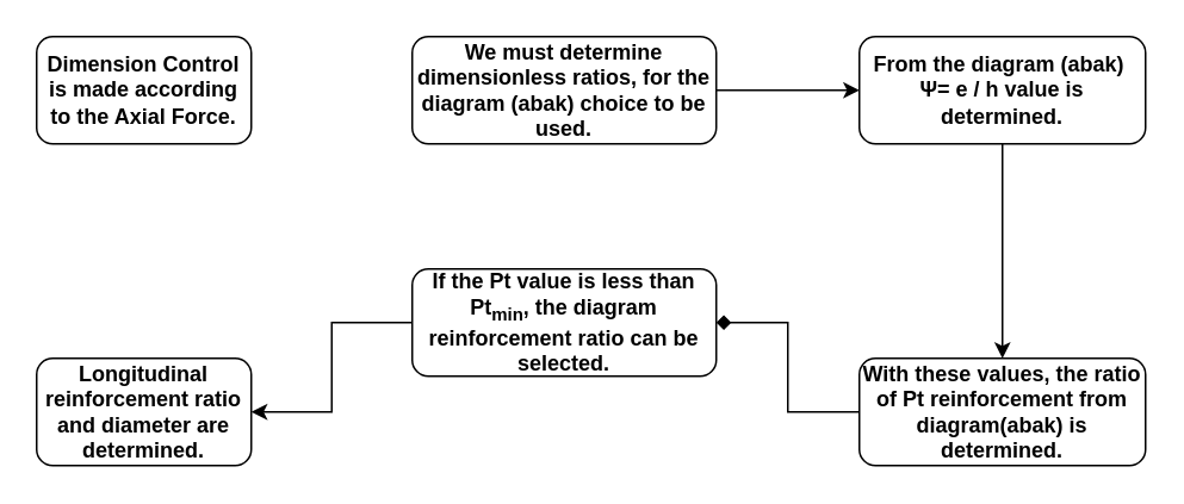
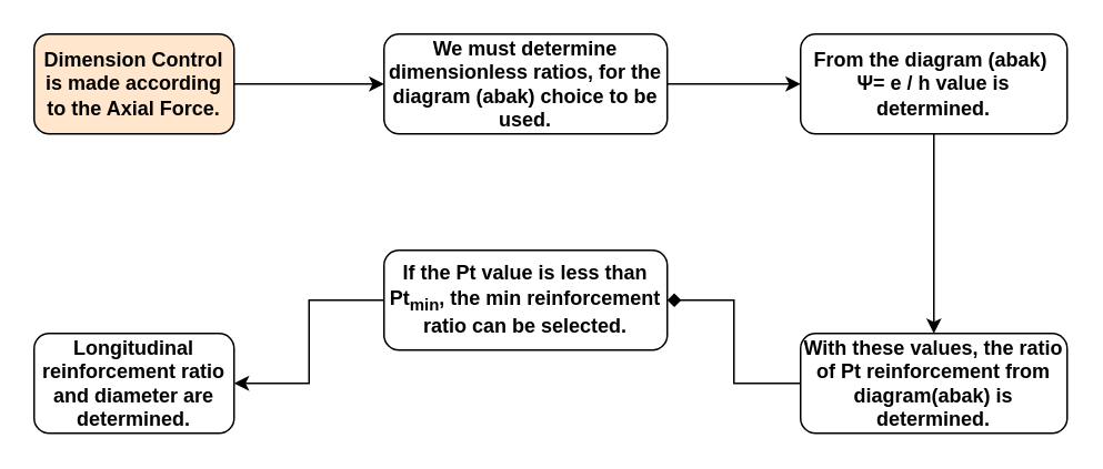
- <mxCell id="3" value="&lt;b&gt;Dimension Control is made according to the Axial Force.&lt;/b&gt;" style="rounded=1;whiteSpace=wrap;html=1;" vertex="1" parent="1"><mxGeometry x="20" y="20" width="120" height="60" as="geometry" /></mxCell>
+ <mxCell id="3" value="&lt;b&gt;Dimension Control is made according to the Axial Force.&lt;/b&gt;" style="rounded=1;whiteSpace=wrap;html=1;fillColor=#ffe6cc;" vertex="1" parent="1"><mxGeometry x="20" y="20" width="120" height="60" as="geometry" /></mxCell>
+ <mxCell id="2" value="" style="edgeStyle=orthogonalEdgeStyle;rounded=0;orthogonalLoop=1;jettySize=auto;html=1;" edge="1" parent="1" source="3" target="5"><mxGeometry relative="1" as="geometry" /></mxCell>
- <mxCell id="7" value="&lt;b&gt;If the Pt value is less than Pt&lt;sub&gt;min&lt;/sub&gt;, the diagram reinforcement ratio can be selected.&lt;/b&gt;" style="whiteSpace=wrap;html=1;rounded=1;" vertex="1" parent="1"><mxGeometry x="230" y="150" width="170" height="60" as="geometry" /></mxCell>
+ <mxCell id="7" value="&lt;b&gt;If the Pt value is less than Pt&lt;sub&gt;min&lt;/sub&gt;, the min reinforcement ratio can be selected.&lt;/b&gt;" style="whiteSpace=wrap;html=1;rounded=1;" vertex="1" parent="1"><mxGeometry x="230" y="150" width="170" height="60" as="geometry" /></mxCell>
